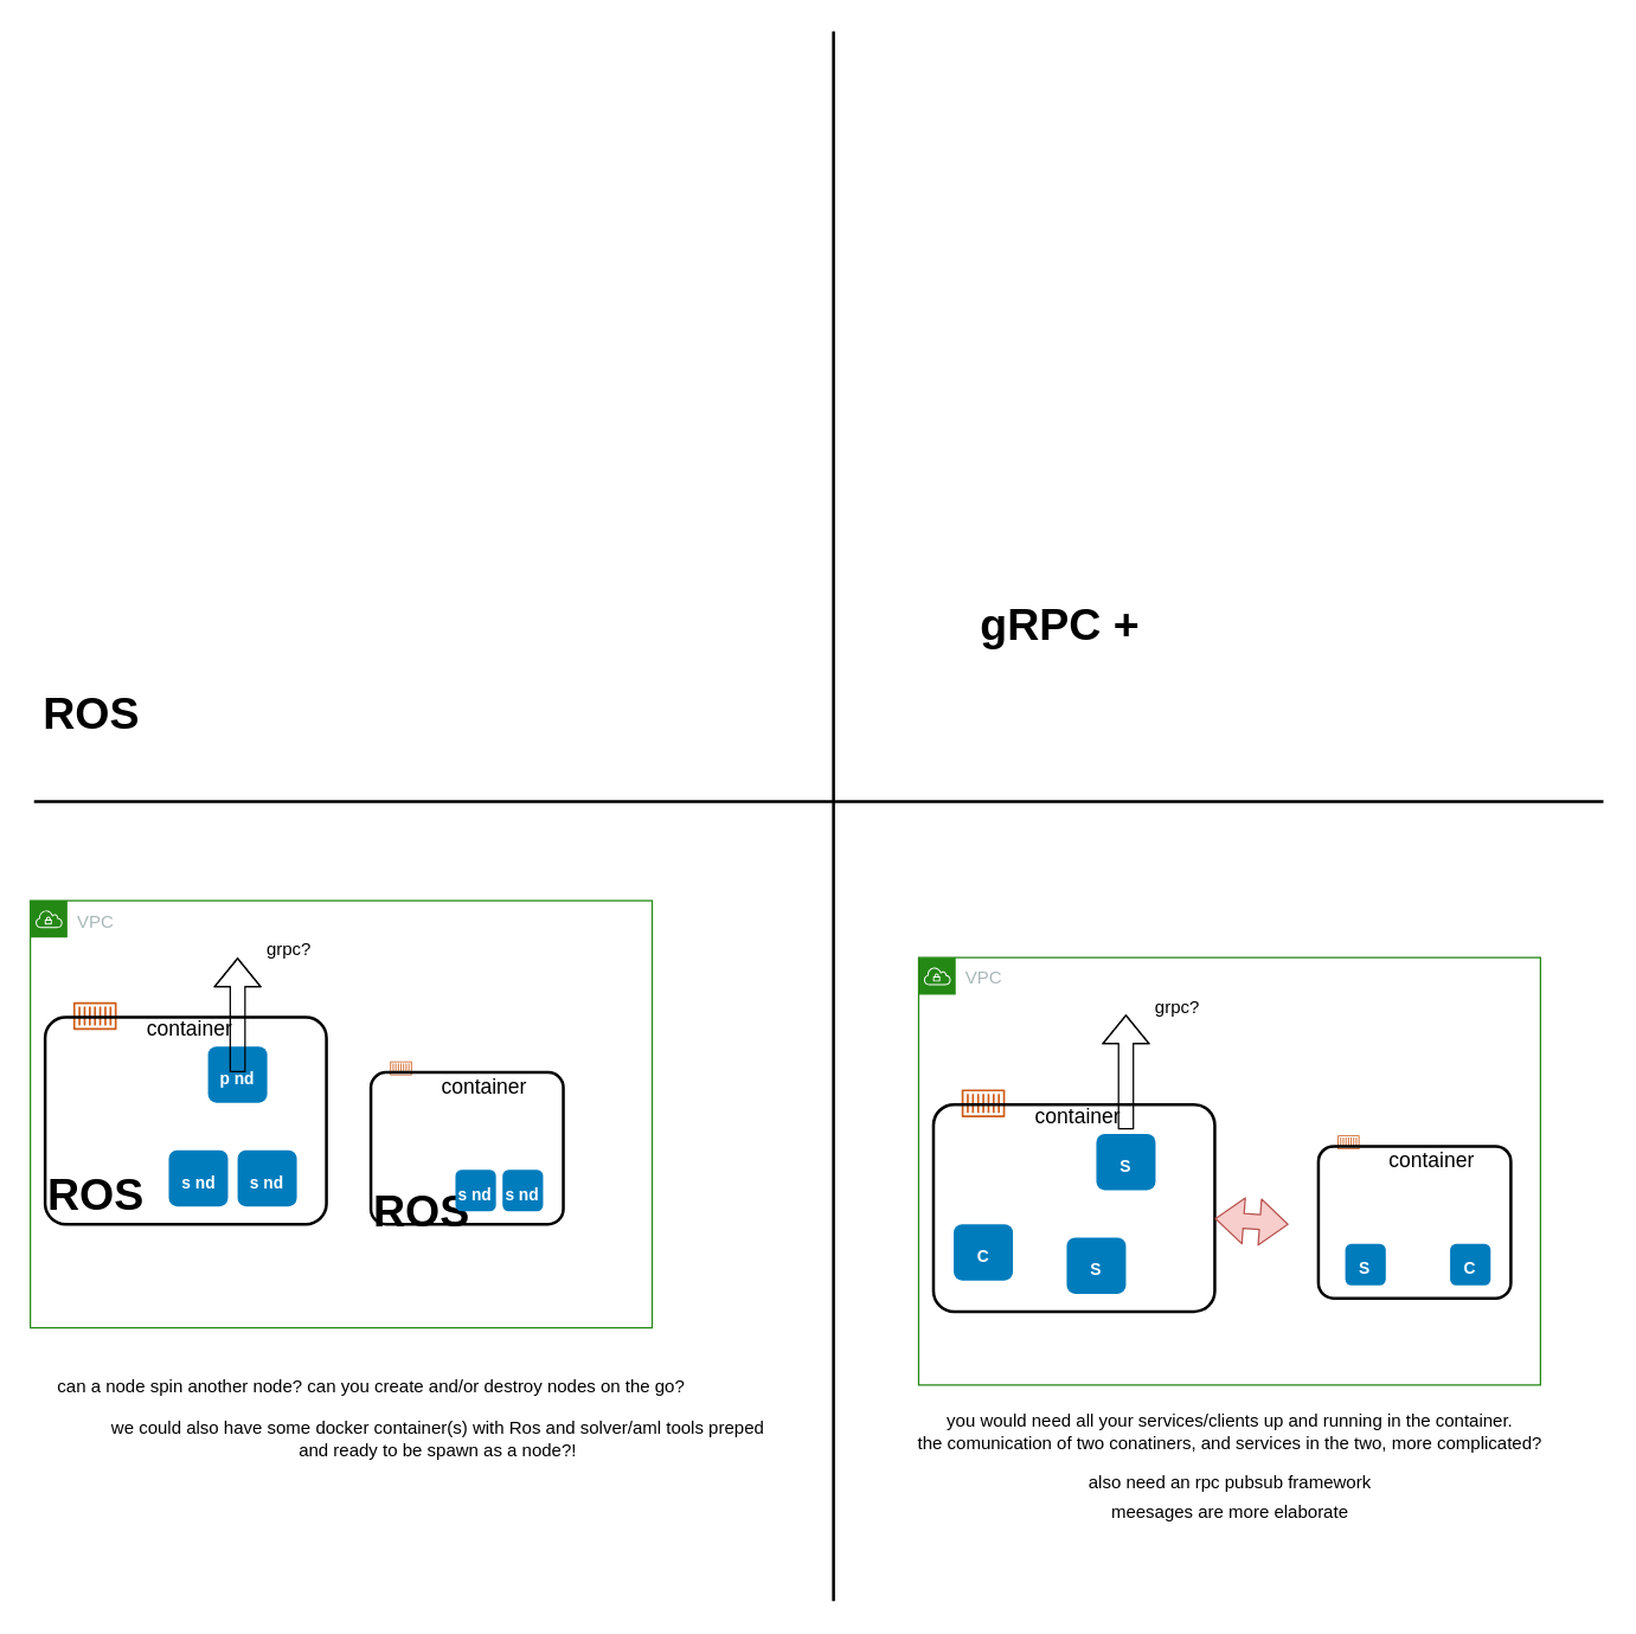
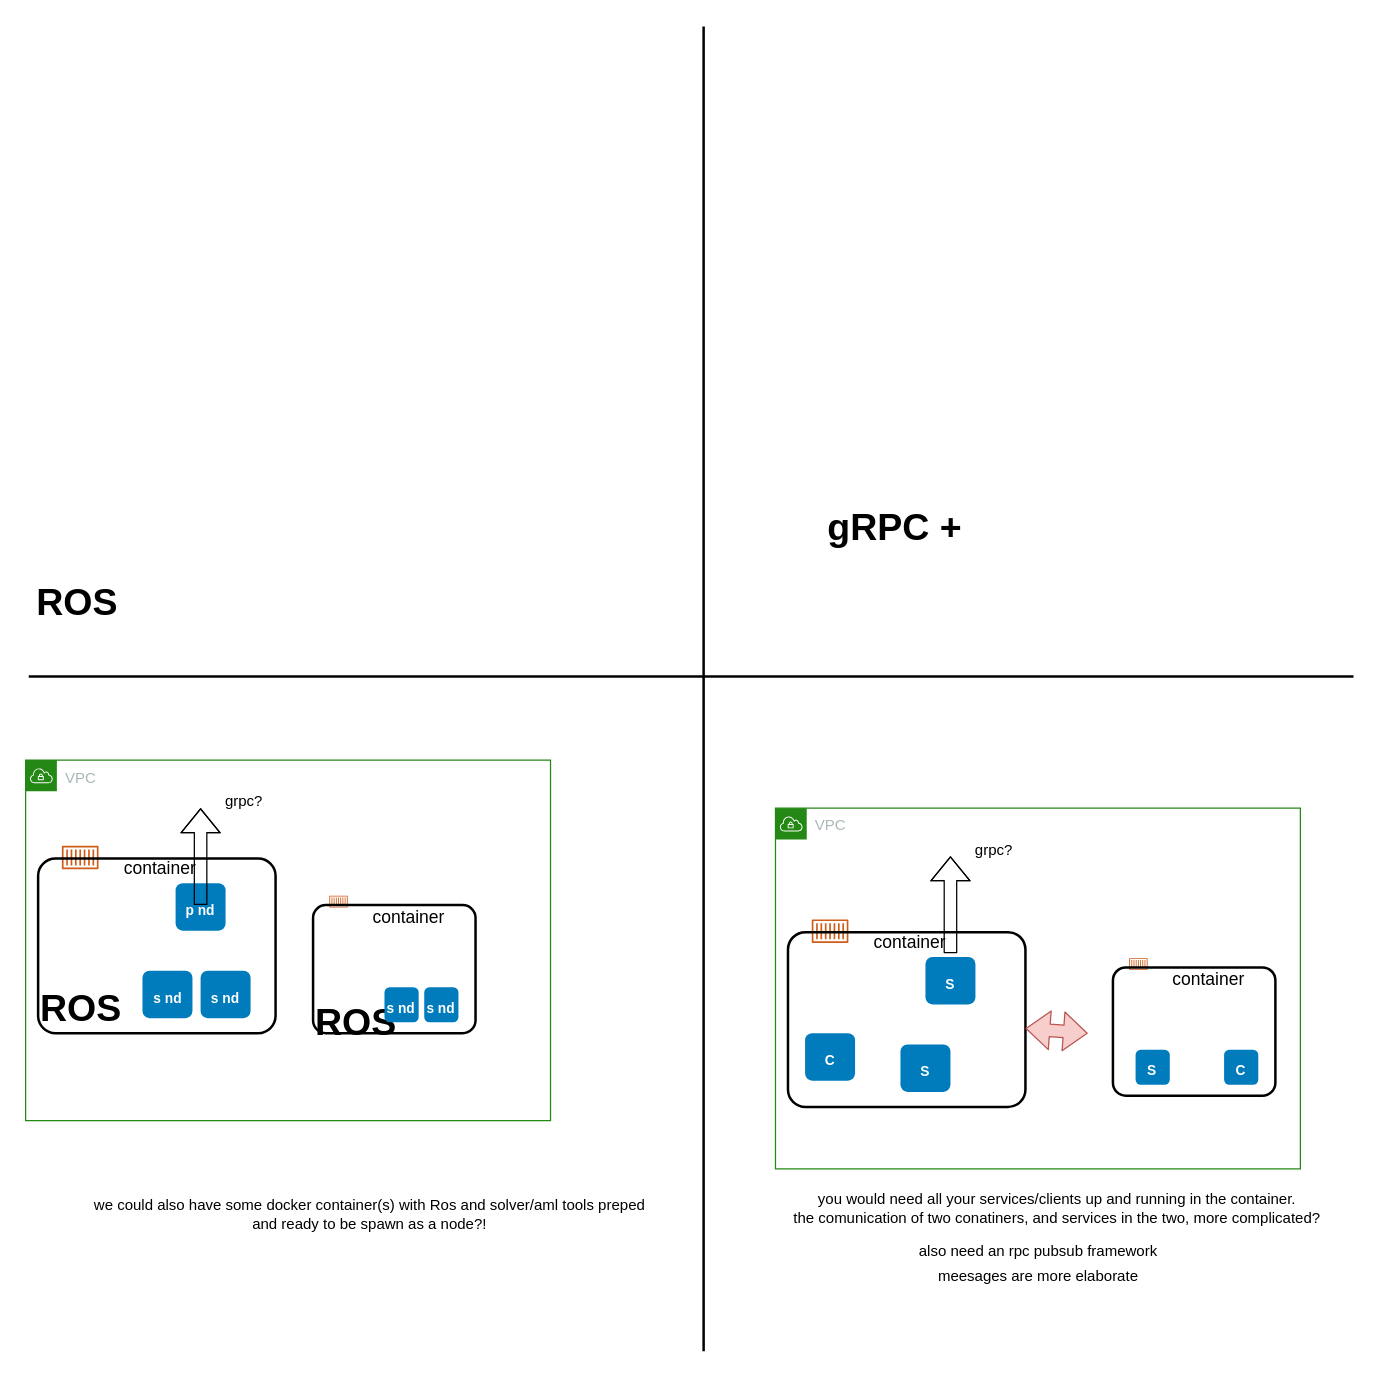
- <mxCell id="15" value="can a node spin another node? can you create and/or destroy nodes on the go?" style="text;html=1;align=center;verticalAlign=middle;resizable=0;points=[];autosize=1;" parent="1" vertex="1"><mxGeometry x="30" y="925.5" width="440" height="20" as="geometry" /></mxCell>
- <mxCell id="43" value="you would need all your services/clients up and running in the container.&lt;br&gt;the comunication of two conatiners, and services in the two, more complicated?&lt;br&gt;" style="text;html=1;align=center;verticalAlign=middle;resizable=0;points=[];autosize=1;" parent="1" vertex="1"><mxGeometry x="610" y="951" width="440" height="30" as="geometry" /></mxCell>
+ <mxCell id="43" value="you would need all your services/clients up and running in the container.&lt;br&gt;the comunication of two conatiners, and services in the two, more complicated?&lt;br&gt;" style="text;html=1;align=center;verticalAlign=middle;resizable=0;points=[];autosize=1;" parent="1" vertex="1"><mxGeometry x="625" y="951" width="440" height="30" as="geometry" /></mxCell>
